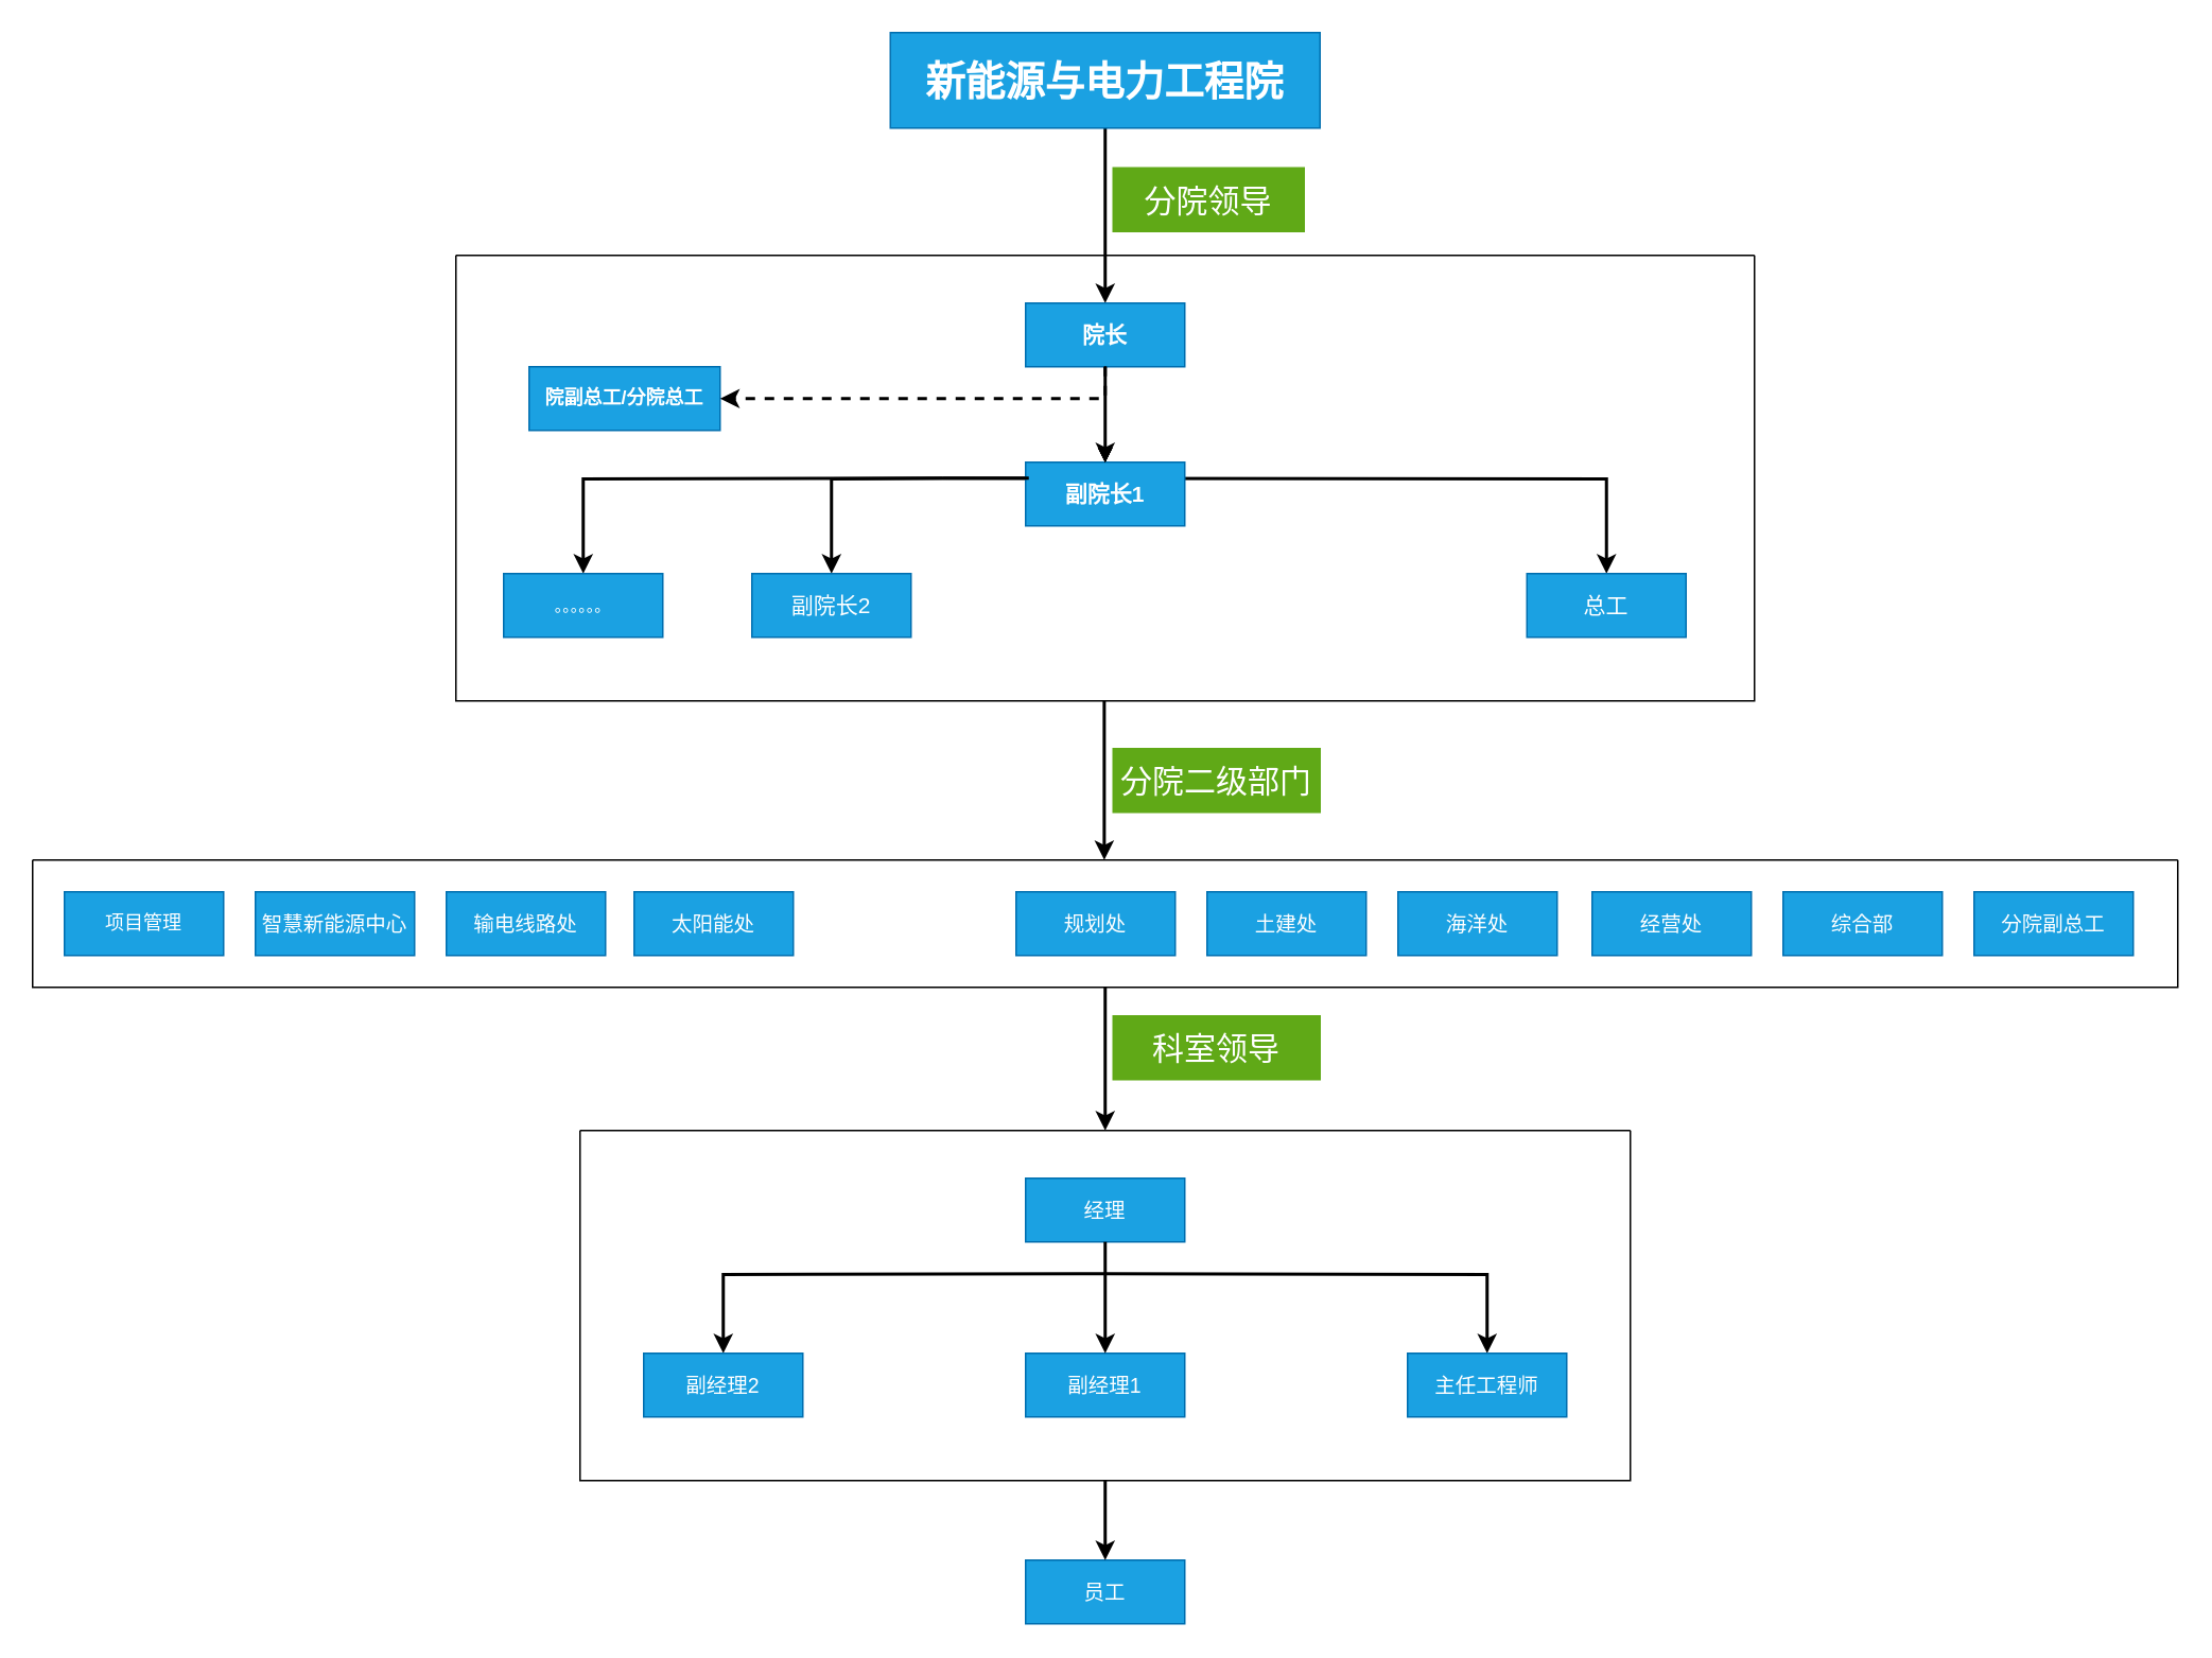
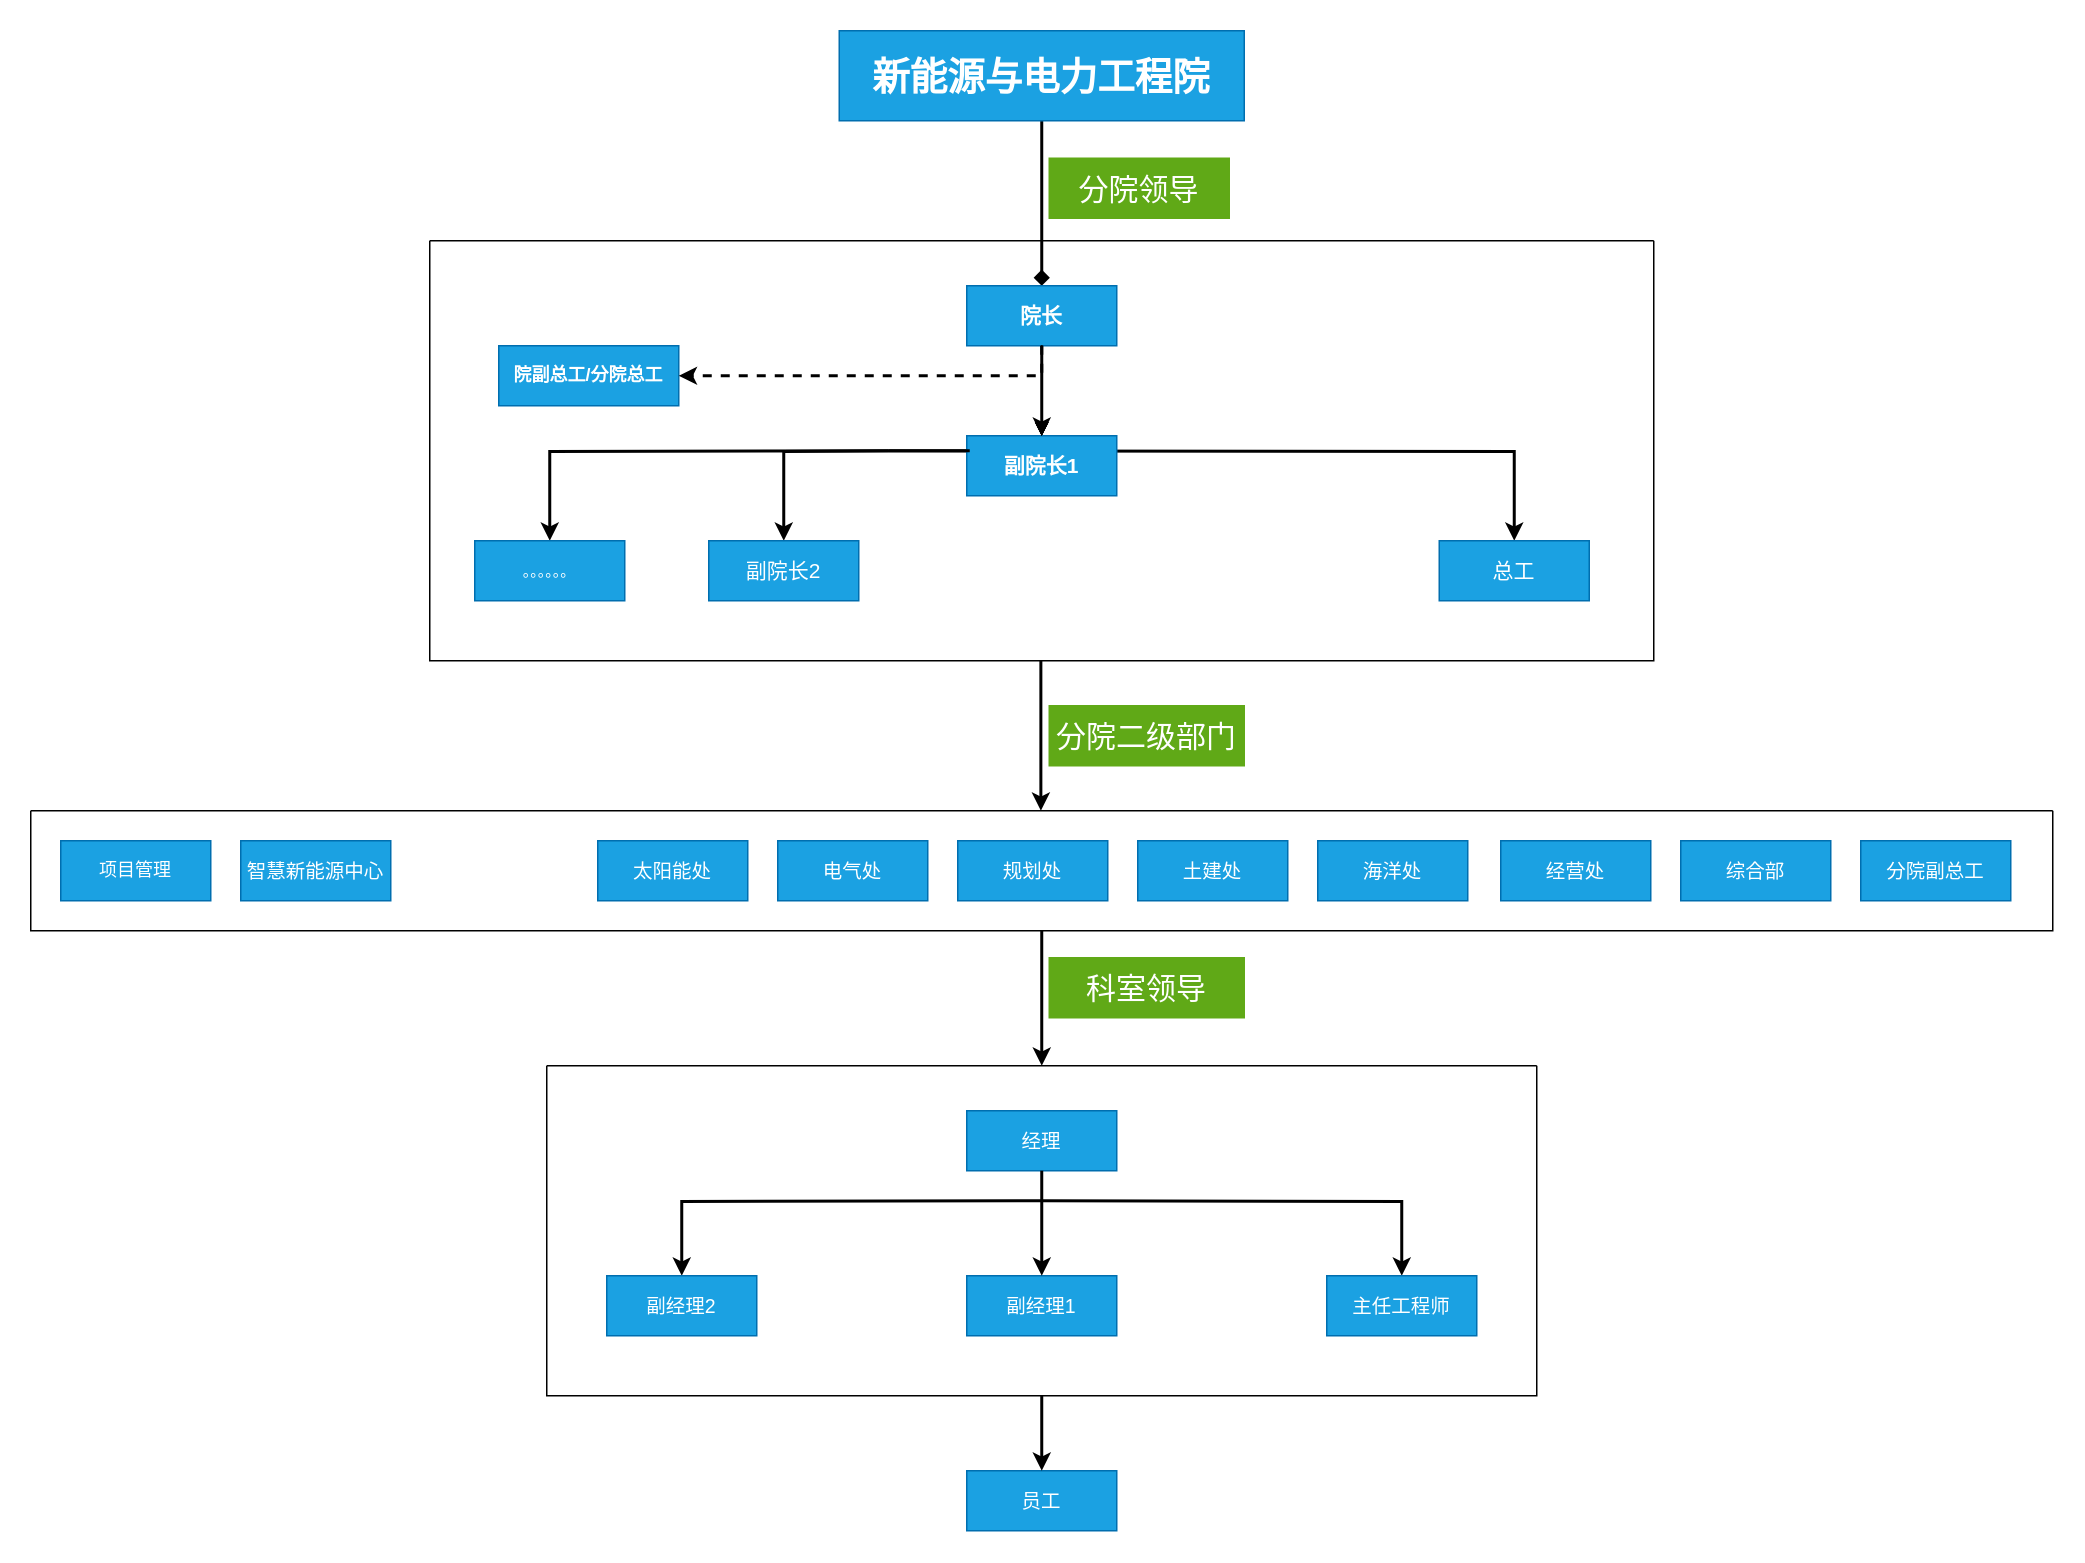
- <mxCell id="2" value="" style="edgeStyle=orthogonalEdgeStyle;rounded=0;orthogonalLoop=1;jettySize=auto;html=1;strokeWidth=2;" edge="1" parent="1" source="3" target="12"><mxGeometry relative="1" as="geometry" /></mxCell>
+ <mxCell id="2" value="" style="edgeStyle=orthogonalEdgeStyle;rounded=0;orthogonalLoop=1;jettySize=auto;html=1;strokeWidth=2;endArrow=diamond;" edge="1" parent="1" source="3" target="12"><mxGeometry relative="1" as="geometry" /></mxCell>
- <mxCell id="23" value="&lt;div&gt;&lt;span style=&quot;font-size: 9.75pt;&quot;&gt;输电线路处&lt;/span&gt;&lt;/div&gt;" style="rounded=0;whiteSpace=wrap;html=1;fillColor=#1ba1e2;fontColor=#FFFFFF;strokeColor=#006EAF;" vertex="1" parent="20"><mxGeometry x="260" y="20" width="100" height="40" as="geometry" /></mxCell>
+ <mxCell id="25" value="&lt;div&gt;&lt;span style=&quot;font-size: 9.75pt;&quot;&gt;电气处&lt;/span&gt;&lt;/div&gt;" style="rounded=0;whiteSpace=wrap;html=1;fillColor=#1ba1e2;fontColor=#FFFFFF;strokeColor=#006EAF;" vertex="1" parent="20"><mxGeometry x="498" y="20" width="100" height="40" as="geometry" /></mxCell>
